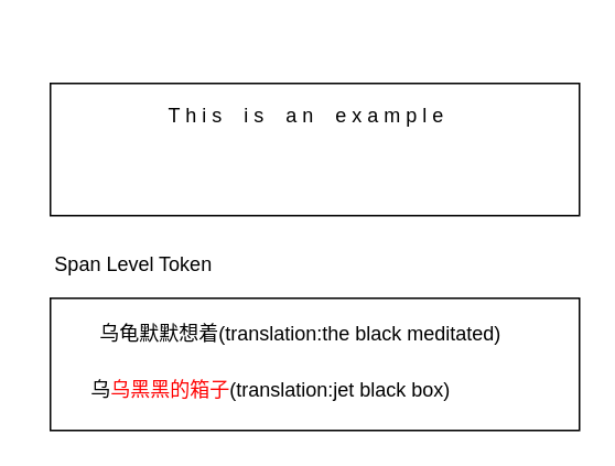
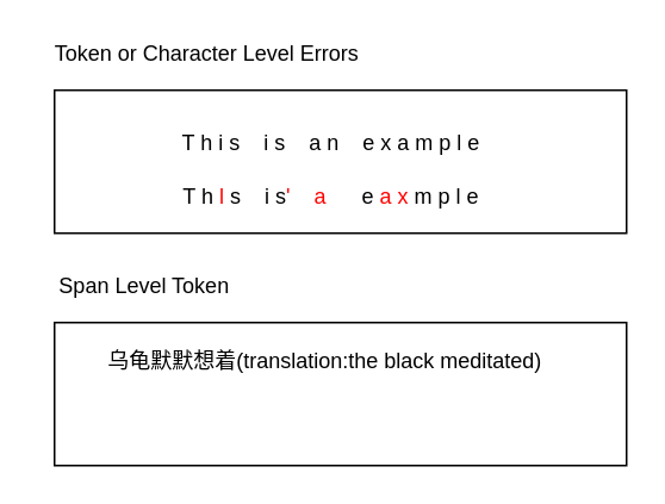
+ <mxCell id="3" value="Token or Character Level Errors" style="text;html=1;align=center;verticalAlign=middle;resizable=0;points=[];autosize=1;strokeColor=none;" vertex="1" parent="1"><mxGeometry x="20" y="20" width="190" height="20" as="geometry" /></mxCell>
- <mxCell id="4" value="T h i s&amp;nbsp; &amp;nbsp; i s&amp;nbsp; &amp;nbsp; a n&amp;nbsp; &amp;nbsp; e x a m p l e" style="text;html=1;strokeColor=none;fillColor=none;align=center;verticalAlign=middle;whiteSpace=wrap;rounded=0;" vertex="1" parent="1"><mxGeometry x="50" y="60" width="270" height="20" as="geometry" /></mxCell>
+ <mxCell id="4" value="T h i s&amp;nbsp; &amp;nbsp; i s&amp;nbsp; &amp;nbsp; a n&amp;nbsp; &amp;nbsp; e x a m p l e" style="text;html=1;strokeColor=none;fillColor=none;align=center;verticalAlign=middle;whiteSpace=wrap;rounded=0;" vertex="1" parent="1"><mxGeometry x="50" y="70" width="270" height="20" as="geometry" /></mxCell>
+ <mxCell id="5" value="T h&lt;font color=&quot;#ff0000&quot;&gt; l &lt;/font&gt;s&amp;nbsp; &amp;nbsp; i s&lt;font color=&quot;#ff0000&quot;&gt;'&lt;/font&gt;&amp;nbsp; &amp;nbsp;&lt;font color=&quot;#ff0000&quot;&gt; a&amp;nbsp;&lt;/font&gt;&amp;nbsp; &amp;nbsp; &amp;nbsp;e &lt;font color=&quot;#ff0000&quot;&gt;a x&lt;/font&gt; m p l e" style="text;html=1;strokeColor=none;fillColor=none;align=center;verticalAlign=middle;whiteSpace=wrap;rounded=0;" vertex="1" parent="1"><mxGeometry x="50" y="100" width="270" height="20" as="geometry" /></mxCell>
- <mxCell id="9" value="乌&lt;font color=&quot;#ff0000&quot;&gt;乌黑黑的箱子&lt;/font&gt;(translation:&lt;font style=&quot;font-size: 12px&quot;&gt;jet black box&lt;/font&gt;)" style="text;html=1;align=center;verticalAlign=middle;resizable=0;points=[];autosize=1;strokeColor=none;" vertex="1" parent="1"><mxGeometry x="49" y="227" width="227" height="18" as="geometry" /></mxCell>
